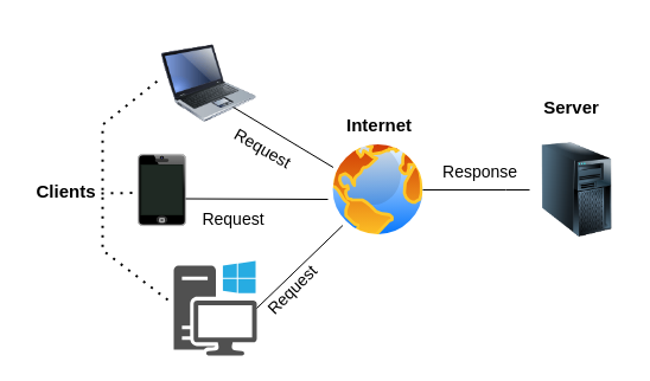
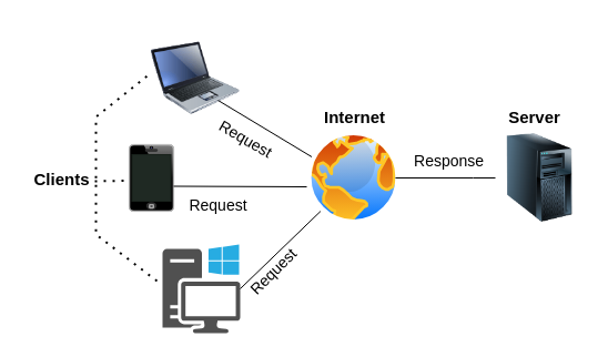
- <mxCell id="12" value="Server" style="text;html=1;align=center;verticalAlign=middle;resizable=0;points=[];autosize=1;strokeColor=none;fillColor=none;fontStyle=1;fontSize=15;" parent="1" vertex="1"><mxGeometry x="446" y="75" width="70" height="30" as="geometry" /></mxCell>
+ <mxCell id="12" value="Server" style="text;html=1;align=center;verticalAlign=middle;resizable=0;points=[];autosize=1;strokeColor=none;fillColor=none;fontStyle=1;fontSize=15;" parent="1" vertex="1"><mxGeometry x="446" y="90" width="70" height="30" as="geometry" /></mxCell>
